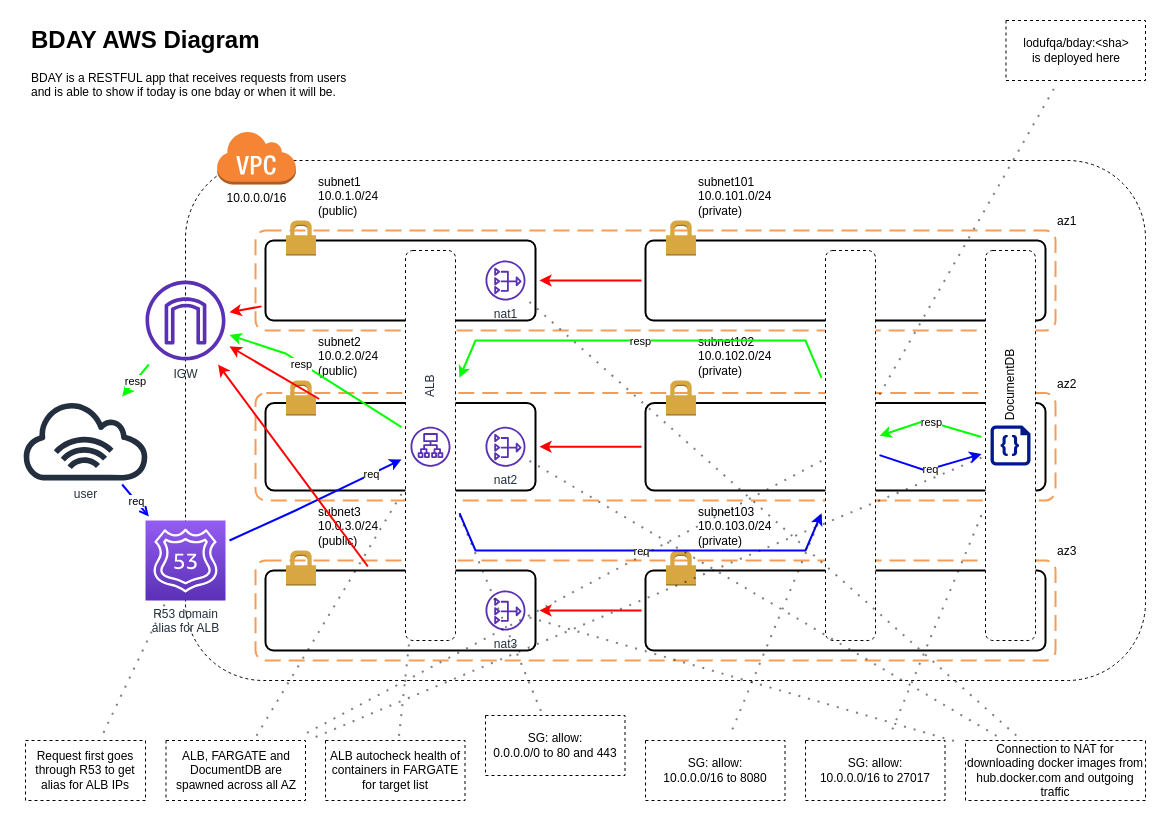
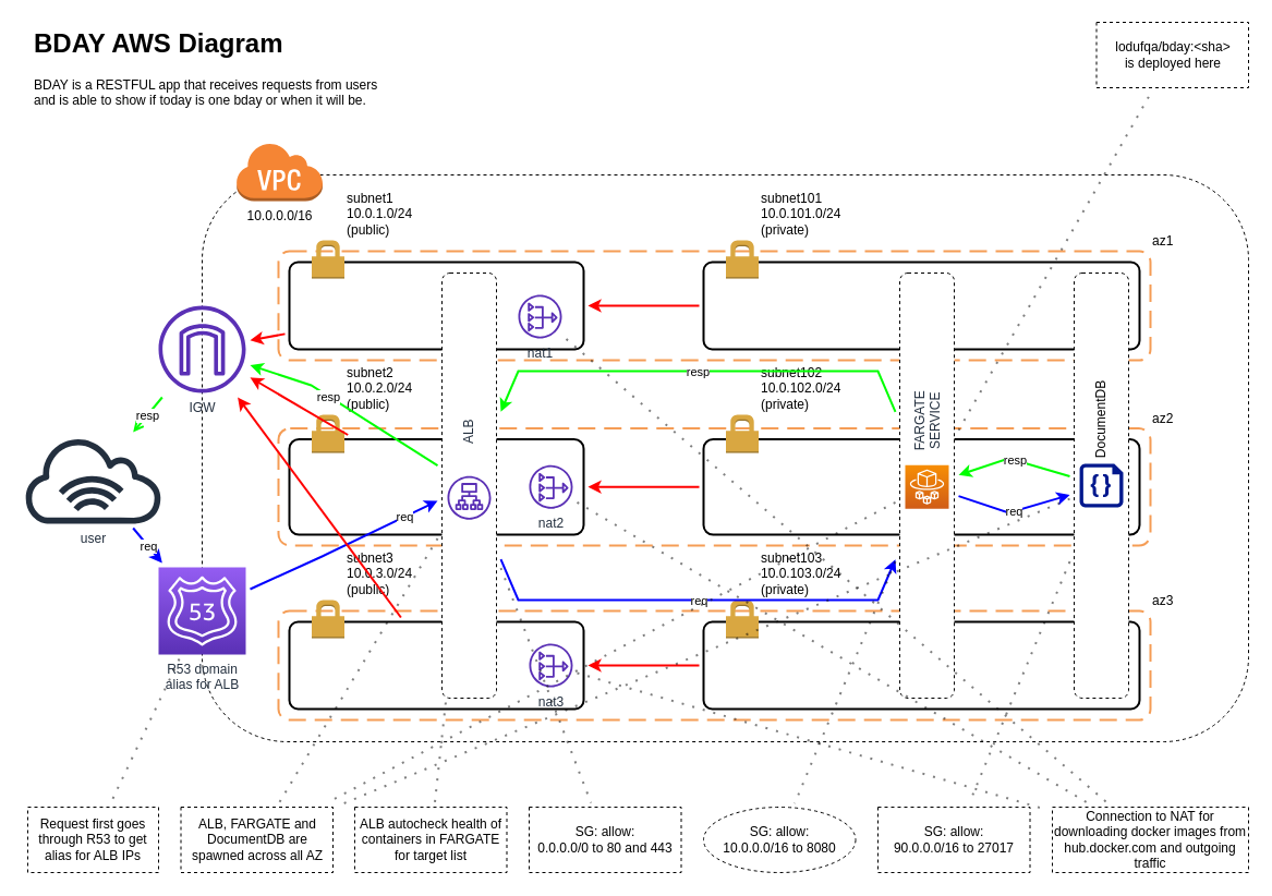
- <mxCell id="29" value="nat1" style="outlineConnect=0;fontColor=#232F3E;gradientColor=none;fillColor=#5A30B5;strokeColor=none;dashed=0;verticalLabelPosition=bottom;verticalAlign=top;align=center;html=1;fontSize=12;fontStyle=0;aspect=fixed;pointerEvents=1;shape=mxgraph.aws4.nat_gateway;labelPosition=center;" vertex="1" parent="1"><mxGeometry x="485" y="260" width="40" height="40" as="geometry" /></mxCell>
+ <mxCell id="29" value="nat1" style="outlineConnect=0;fontColor=#232F3E;gradientColor=none;fillColor=#5A30B5;strokeColor=none;dashed=0;verticalLabelPosition=bottom;verticalAlign=top;align=center;html=1;fontSize=12;fontStyle=0;aspect=fixed;pointerEvents=1;shape=mxgraph.aws4.nat_gateway;labelPosition=center;" vertex="1" parent="1"><mxGeometry x="475" y="270" width="40" height="40" as="geometry" /></mxCell>
- <mxCell id="38" value="" style="endArrow=classic;html=1;rounded=0;strokeWidth=2;targetPerimeterSpacing=4;sourcePerimeterSpacing=4;strokeColor=#00FF00;" edge="1" parent="1" source="4" target="3"><mxGeometry relative="1" as="geometry"><mxPoint x="192.692" y="270" as="sourcePoint" /><mxPoint x="145" y="380" as="targetPoint" /><Array as="points" /></mxGeometry></mxCell>
+ <mxCell id="38" value="" style="endArrow=open;html=1;rounded=0;strokeWidth=2;targetPerimeterSpacing=4;sourcePerimeterSpacing=4;strokeColor=#00FF00;" edge="1" parent="1" source="4" target="3"><mxGeometry relative="1" as="geometry"><mxPoint x="192.692" y="270" as="sourcePoint" /><mxPoint x="145" y="380" as="targetPoint" /><Array as="points" /></mxGeometry></mxCell>
- <mxCell id="18" value="ALB" style="outlineConnect=0;fontColor=#232F3E;gradientColor=none;fillColor=#5A30B5;strokeColor=none;dashed=0;verticalLabelPosition=bottom;verticalAlign=middle;align=center;html=1;fontSize=12;fontStyle=0;aspect=fixed;pointerEvents=1;shape=mxgraph.aws4.application_load_balancer;horizontal=0;spacingLeft=40;labelPosition=center;" vertex="1" parent="1"><mxGeometry x="410" y="426.25" width="40" height="40" as="geometry" /></mxCell>
+ <mxCell id="18" value="ALB" style="outlineConnect=0;fontColor=#232F3E;gradientColor=none;fillColor=#5A30B5;strokeColor=none;dashed=0;verticalLabelPosition=bottom;verticalAlign=middle;align=center;html=1;fontSize=12;fontStyle=0;aspect=fixed;pointerEvents=1;shape=mxgraph.aws4.application_load_balancer;horizontal=0;spacingLeft=40;labelPosition=center;" vertex="1" parent="1"><mxGeometry x="410" y="436.25" width="40" height="40" as="geometry" /></mxCell>
+ <mxCell id="19" value="FARGATE &lt;br&gt;SERVICE" style="points=[[0,0,0],[0.25,0,0],[0.5,0,0],[0.75,0,0],[1,0,0],[0,1,0],[0.25,1,0],[0.5,1,0],[0.75,1,0],[1,1,0],[0,0.25,0],[0,0.5,0],[0,0.75,0],[1,0.25,0],[1,0.5,0],[1,0.75,0]];outlineConnect=0;fontColor=#232F3E;gradientColor=#F78E04;gradientDirection=north;fillColor=#D05C17;strokeColor=#ffffff;dashed=0;verticalLabelPosition=bottom;verticalAlign=top;align=center;html=1;fontSize=12;fontStyle=0;aspect=fixed;shape=mxgraph.aws4.resourceIcon;resIcon=mxgraph.aws4.fargate;horizontal=0;spacingLeft=40;" vertex="1" parent="1"><mxGeometry x="830" y="426.25" width="40" height="40" as="geometry" /></mxCell>
- <mxCell id="27" value="" style="endArrow=open;html=1;rounded=0;strokeWidth=2;targetPerimeterSpacing=4;sourcePerimeterSpacing=4;strokeColor=#0000FF;" edge="1" parent="1" source="3" target="49"><mxGeometry relative="1" as="geometry"><mxPoint x="85" y="370" as="sourcePoint" /><mxPoint x="245" y="370" as="targetPoint" /><Array as="points" /></mxGeometry></mxCell>
+ <mxCell id="27" value="" style="endArrow=classic;html=1;rounded=0;strokeWidth=2;targetPerimeterSpacing=4;sourcePerimeterSpacing=4;strokeColor=#0000FF;" edge="1" parent="1" source="3" target="49"><mxGeometry relative="1" as="geometry"><mxPoint x="85" y="370" as="sourcePoint" /><mxPoint x="245" y="370" as="targetPoint" /><Array as="points" /></mxGeometry></mxCell>
- <mxCell id="58" value="SG: allow: &lt;br&gt;0.0.0.0/0 to 80 and 443" style="whiteSpace=wrap;html=1;align=center;verticalAlign=middle;treeFolding=1;treeMoving=1;newEdgeStyle={&quot;edgeStyle&quot;:&quot;elbowEdgeStyle&quot;,&quot;startArrow&quot;:&quot;none&quot;,&quot;endArrow&quot;:&quot;none&quot;};dashed=1;" vertex="1" parent="1"><mxGeometry x="485" y="715" width="139.5" height="60" as="geometry" /></mxCell>
+ <mxCell id="58" value="SG: allow: &lt;br&gt;0.0.0.0/0 to 80 and 443" style="whiteSpace=wrap;html=1;align=center;verticalAlign=middle;treeFolding=1;treeMoving=1;newEdgeStyle={&quot;edgeStyle&quot;:&quot;elbowEdgeStyle&quot;,&quot;startArrow&quot;:&quot;none&quot;,&quot;endArrow&quot;:&quot;none&quot;};dashed=1;" vertex="1" parent="1"><mxGeometry x="485" y="740" width="139.5" height="60" as="geometry" /></mxCell>
- <mxCell id="59" value="SG: allow: &lt;br&gt;10.0.0.0/16 to 8080" style="whiteSpace=wrap;html=1;align=center;verticalAlign=middle;treeFolding=1;treeMoving=1;newEdgeStyle={&quot;edgeStyle&quot;:&quot;elbowEdgeStyle&quot;,&quot;startArrow&quot;:&quot;none&quot;,&quot;endArrow&quot;:&quot;none&quot;};dashed=1;" vertex="1" parent="1"><mxGeometry x="645" y="740" width="139.5" height="60" as="geometry" /></mxCell>
+ <mxCell id="59" value="SG: allow: &lt;br&gt;10.0.0.0/16 to 8080" style="ellipse;whiteSpace=wrap;html=1;align=center;verticalAlign=middle;treeFolding=1;treeMoving=1;newEdgeStyle={&quot;edgeStyle&quot;:&quot;elbowEdgeStyle&quot;,&quot;startArrow&quot;:&quot;none&quot;,&quot;endArrow&quot;:&quot;none&quot;};dashed=1;" vertex="1" parent="1"><mxGeometry x="645" y="740" width="139.5" height="60" as="geometry" /></mxCell>
- <mxCell id="60" value="SG: allow: &lt;br&gt;10.0.0.0/16 to 27017" style="whiteSpace=wrap;html=1;align=center;verticalAlign=middle;treeFolding=1;treeMoving=1;newEdgeStyle={&quot;edgeStyle&quot;:&quot;elbowEdgeStyle&quot;,&quot;startArrow&quot;:&quot;none&quot;,&quot;endArrow&quot;:&quot;none&quot;};dashed=1;" vertex="1" parent="1"><mxGeometry x="805" y="740" width="139.5" height="60" as="geometry" /></mxCell>
+ <mxCell id="60" value="SG: allow: &lt;br&gt;90.0.0.0/16 to 27017" style="whiteSpace=wrap;html=1;align=center;verticalAlign=middle;treeFolding=1;treeMoving=1;newEdgeStyle={&quot;edgeStyle&quot;:&quot;elbowEdgeStyle&quot;,&quot;startArrow&quot;:&quot;none&quot;,&quot;endArrow&quot;:&quot;none&quot;};dashed=1;" vertex="1" parent="1"><mxGeometry x="805" y="740" width="139.5" height="60" as="geometry" /></mxCell>
